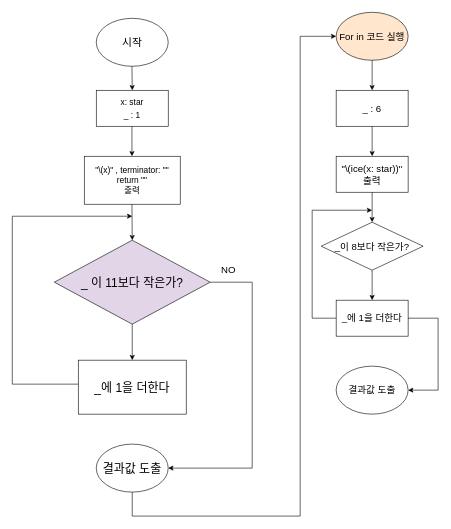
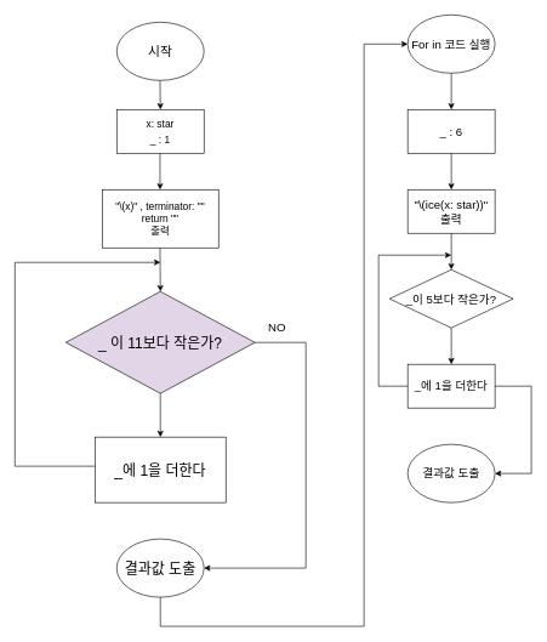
- <mxCell id="23" value="For in 코드 실행" style="ellipse;whiteSpace=wrap;html=1;fontSize=16;fontColor=#000000;fillColor=#ffe6cc;" parent="1" vertex="1"><mxGeometry x="560" width="120" height="80" as="geometry" y="20" /></mxCell>
+ <mxCell id="23" value="For in 코드 실행" style="ellipse;whiteSpace=wrap;html=1;fontSize=16;fontColor=#000000;" parent="1" vertex="1"><mxGeometry x="560" width="120" height="80" as="geometry" y="20" /></mxCell>
- <mxCell id="29" value="_이 8보다 작은가?" style="rhombus;whiteSpace=wrap;html=1;fontSize=16;fontColor=#000000;" parent="1" vertex="1"><mxGeometry x="535" y="370" width="170" height="80" as="geometry" /></mxCell>
+ <mxCell id="29" value="_이 5보다 작은가?" style="rhombus;whiteSpace=wrap;html=1;fontSize=16;fontColor=#000000;" parent="1" vertex="1"><mxGeometry x="535" y="370" width="170" height="80" as="geometry" /></mxCell>
